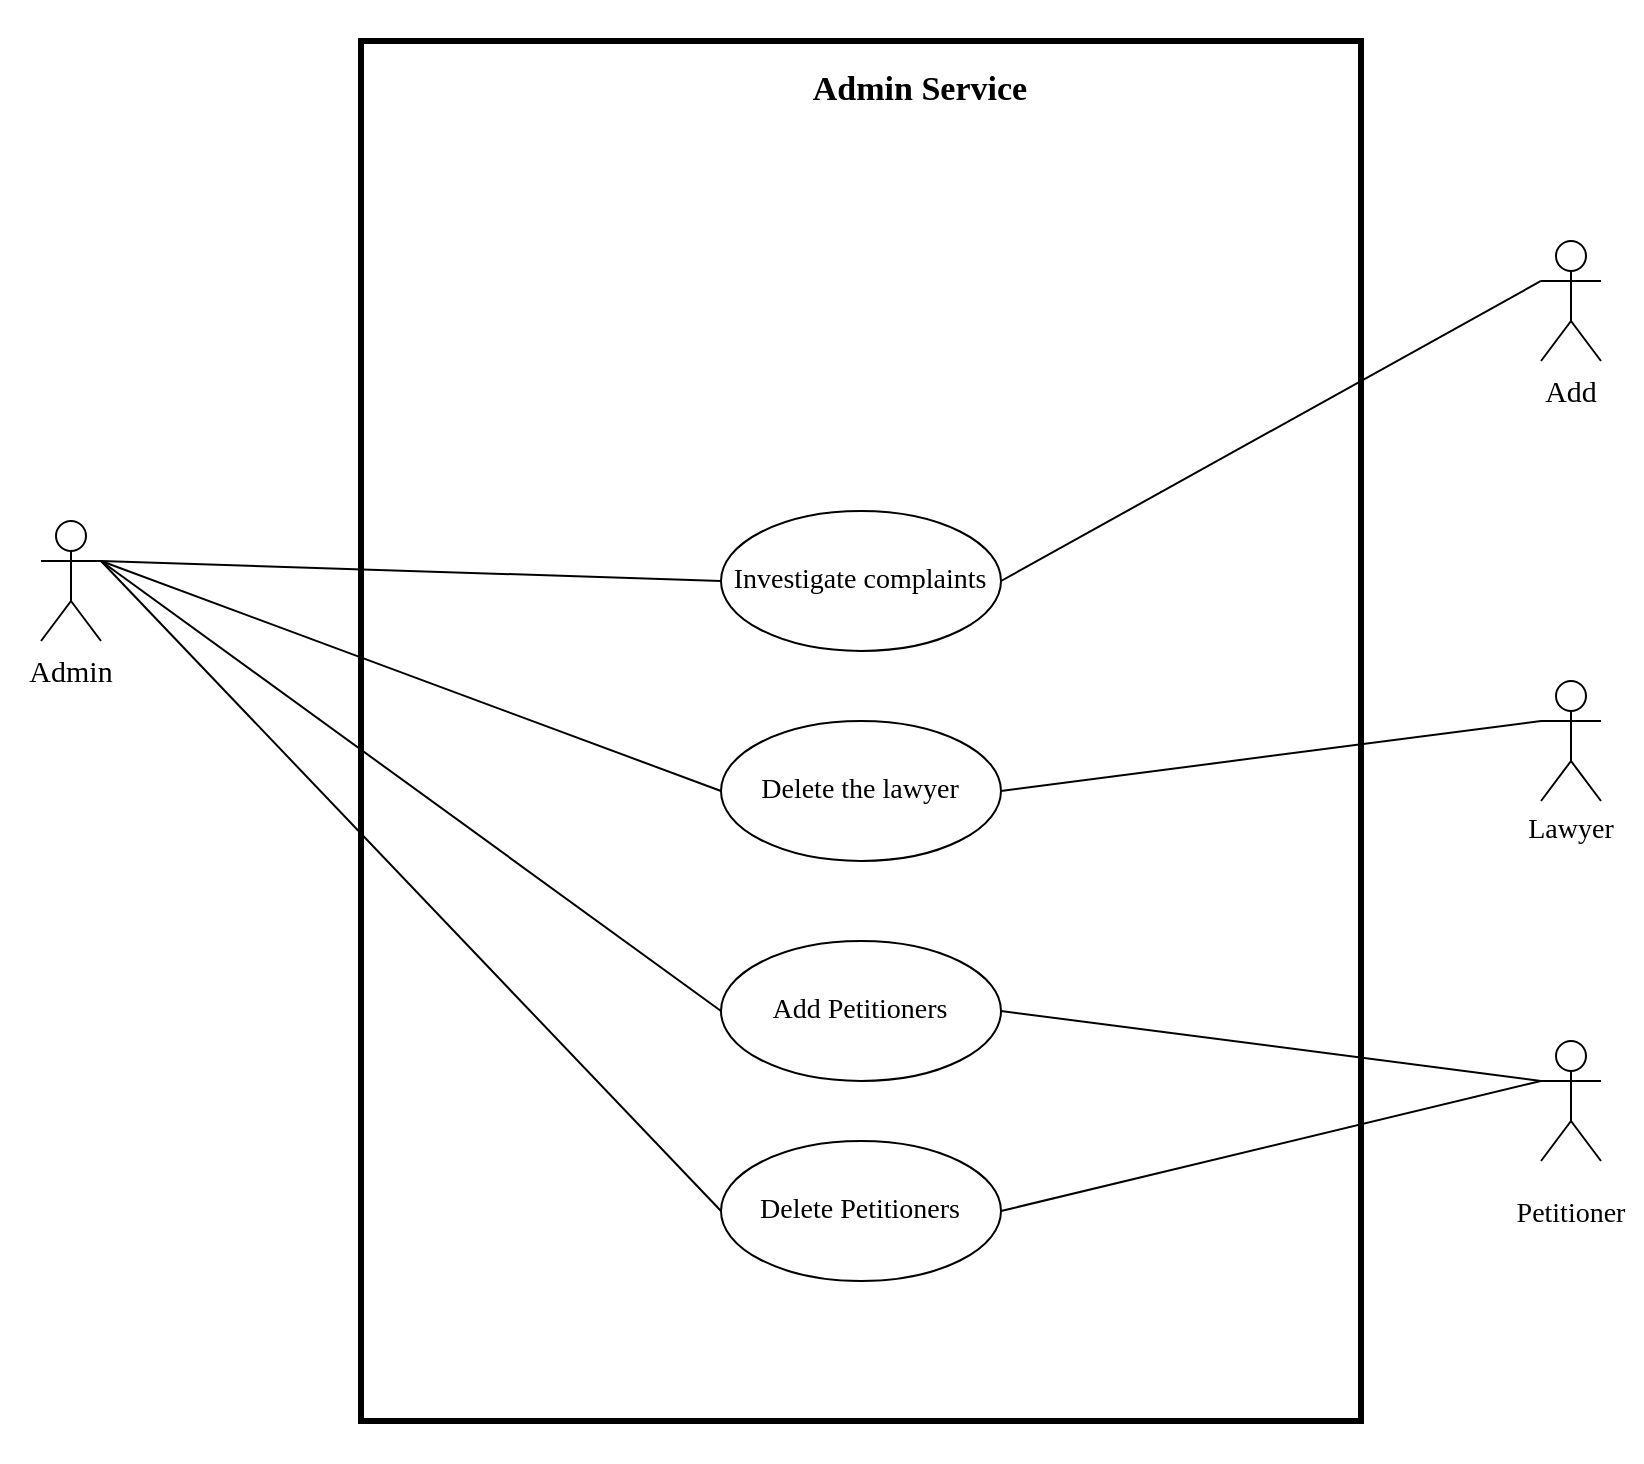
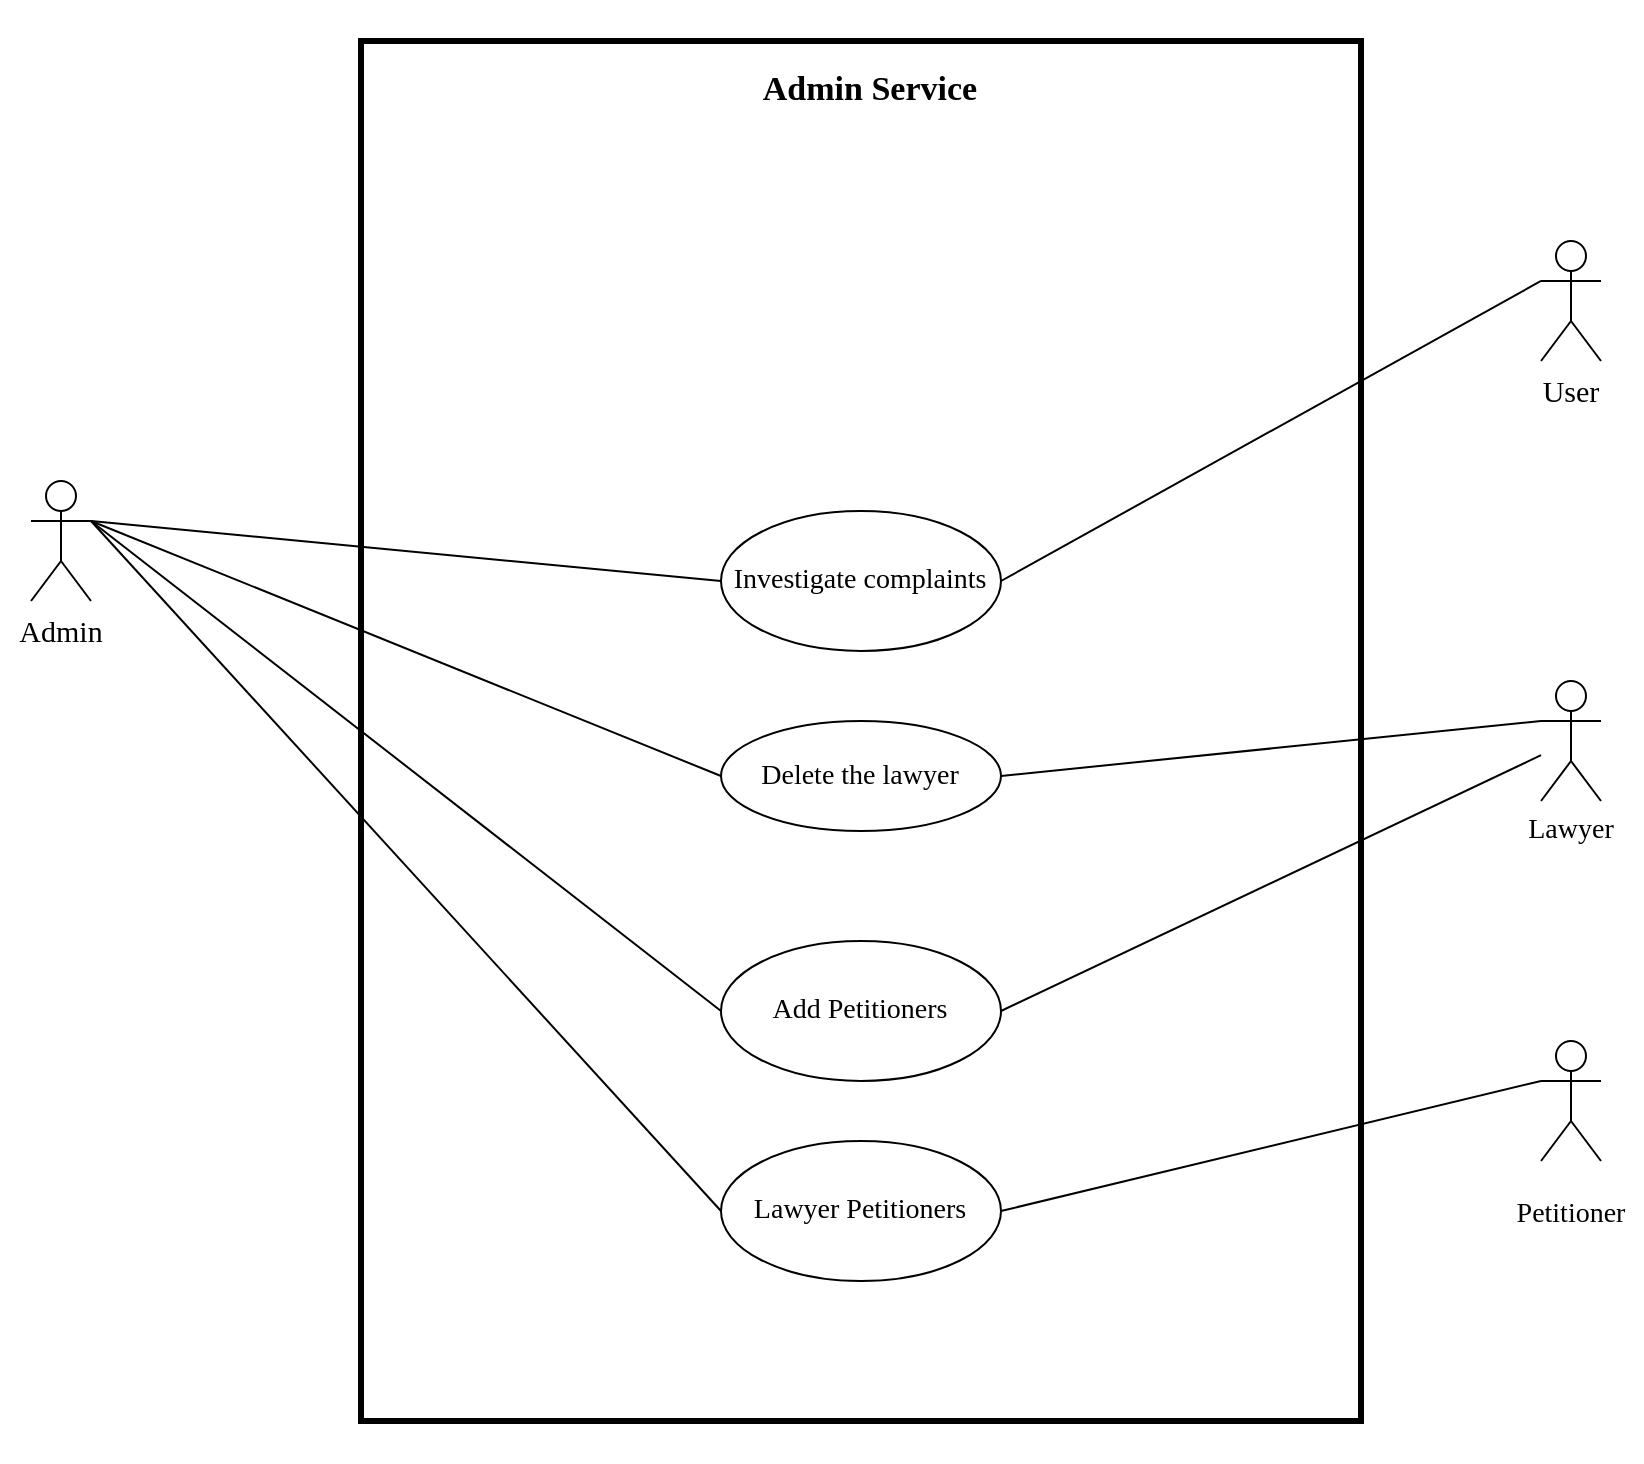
- <mxCell id="3" value="&lt;font style=&quot;font-size: 17px;&quot;&gt;&lt;b&gt;&lt;font face=&quot;Times New Roman&quot;&gt;Admin Service&lt;br&gt;&lt;/font&gt;&lt;/b&gt;&lt;/font&gt;" style="text;html=1;align=center;verticalAlign=middle;whiteSpace=wrap;rounded=0;" vertex="1" parent="1"><mxGeometry x="405" y="30" width="110" height="30" as="geometry" /></mxCell>
+ <mxCell id="3" value="&lt;font style=&quot;font-size: 17px;&quot;&gt;&lt;b&gt;&lt;font face=&quot;Times New Roman&quot;&gt;Admin Service&lt;br&gt;&lt;/font&gt;&lt;/b&gt;&lt;/font&gt;" style="text;html=1;align=center;verticalAlign=middle;whiteSpace=wrap;rounded=0;" vertex="1" parent="1"><mxGeometry x="380" y="30" width="110" height="30" as="geometry" /></mxCell>
- <mxCell id="15" value="&lt;font style=&quot;font-size: 15px;&quot; face=&quot;Times New Roman&quot;&gt;Add&lt;br&gt;&lt;/font&gt;" style="shape=umlActor;html=1;verticalLabelPosition=bottom;verticalAlign=top;align=center;" vertex="1" parent="1"><mxGeometry x="770" y="120" width="30" height="60" as="geometry" /></mxCell>
+ <mxCell id="15" value="&lt;font style=&quot;font-size: 15px;&quot; face=&quot;Times New Roman&quot;&gt;User&lt;br&gt;&lt;/font&gt;" style="shape=umlActor;html=1;verticalLabelPosition=bottom;verticalAlign=top;align=center;" vertex="1" parent="1"><mxGeometry x="770" y="120" width="30" height="60" as="geometry" /></mxCell>
- <mxCell id="4" value="&lt;font style=&quot;font-size: 15px;&quot; face=&quot;Times New Roman&quot;&gt;Admin&lt;br&gt;&lt;/font&gt;" style="shape=umlActor;html=1;verticalLabelPosition=bottom;verticalAlign=top;align=center;" vertex="1" parent="1"><mxGeometry x="20" y="260" width="30" height="60" as="geometry" /></mxCell>
+ <mxCell id="4" value="&lt;font style=&quot;font-size: 15px;&quot; face=&quot;Times New Roman&quot;&gt;Admin&lt;br&gt;&lt;/font&gt;" style="shape=umlActor;html=1;verticalLabelPosition=bottom;verticalAlign=top;align=center;" vertex="1" parent="1"><mxGeometry x="15" y="240" width="30" height="60" as="geometry" /></mxCell>
- <mxCell id="6" value="&lt;font style=&quot;font-size: 14px;&quot; face=&quot;Times New Roman&quot;&gt;Delete the lawyer&lt;br&gt;&lt;/font&gt;" style="ellipse;whiteSpace=wrap;html=1;" vertex="1" parent="1"><mxGeometry x="360" y="360" width="140" height="70" as="geometry" /></mxCell>
+ <mxCell id="6" value="&lt;font style=&quot;font-size: 14px;&quot; face=&quot;Times New Roman&quot;&gt;Delete the lawyer&lt;br&gt;&lt;/font&gt;" style="ellipse;whiteSpace=wrap;html=1;" vertex="1" parent="1"><mxGeometry x="360" y="360" width="140" height="55" as="geometry" /></mxCell>
- <mxCell id="18" value="" style="edgeStyle=none;html=1;endArrow=none;verticalAlign=bottom;rounded=0;exitX=1;exitY=0.5;exitDx=0;exitDy=0;entryX=0;entryY=0.333;entryDx=0;entryDy=0;entryPerimeter=0;" edge="1" parent="1" source="7" target="13"><mxGeometry width="160" relative="1" as="geometry"><mxPoint x="400" y="370" as="sourcePoint" /><mxPoint x="560" y="370" as="targetPoint" /></mxGeometry></mxCell>
+ <mxCell id="18" value="" style="edgeStyle=none;html=1;endArrow=none;verticalAlign=bottom;rounded=0;exitX=1;exitY=0.5;exitDx=0;exitDy=0;" edge="1" parent="1" source="7" target="14"><mxGeometry width="160" relative="1" as="geometry"><mxPoint x="400" y="370" as="sourcePoint" /><mxPoint x="560" y="370" as="targetPoint" /></mxGeometry></mxCell>
- <mxCell id="8" value="&lt;font style=&quot;font-size: 14px;&quot; face=&quot;Times New Roman&quot;&gt;Delete Petitioners&lt;br&gt;&lt;/font&gt;" style="ellipse;whiteSpace=wrap;html=1;" vertex="1" parent="1"><mxGeometry x="360" y="570" width="140" height="70" as="geometry" /></mxCell>
+ <mxCell id="8" value="&lt;font style=&quot;font-size: 14px;&quot; face=&quot;Times New Roman&quot;&gt;Lawyer Petitioners&lt;br&gt;&lt;/font&gt;" style="ellipse;whiteSpace=wrap;html=1;" vertex="1" parent="1"><mxGeometry x="360" y="570" width="140" height="70" as="geometry" /></mxCell>
